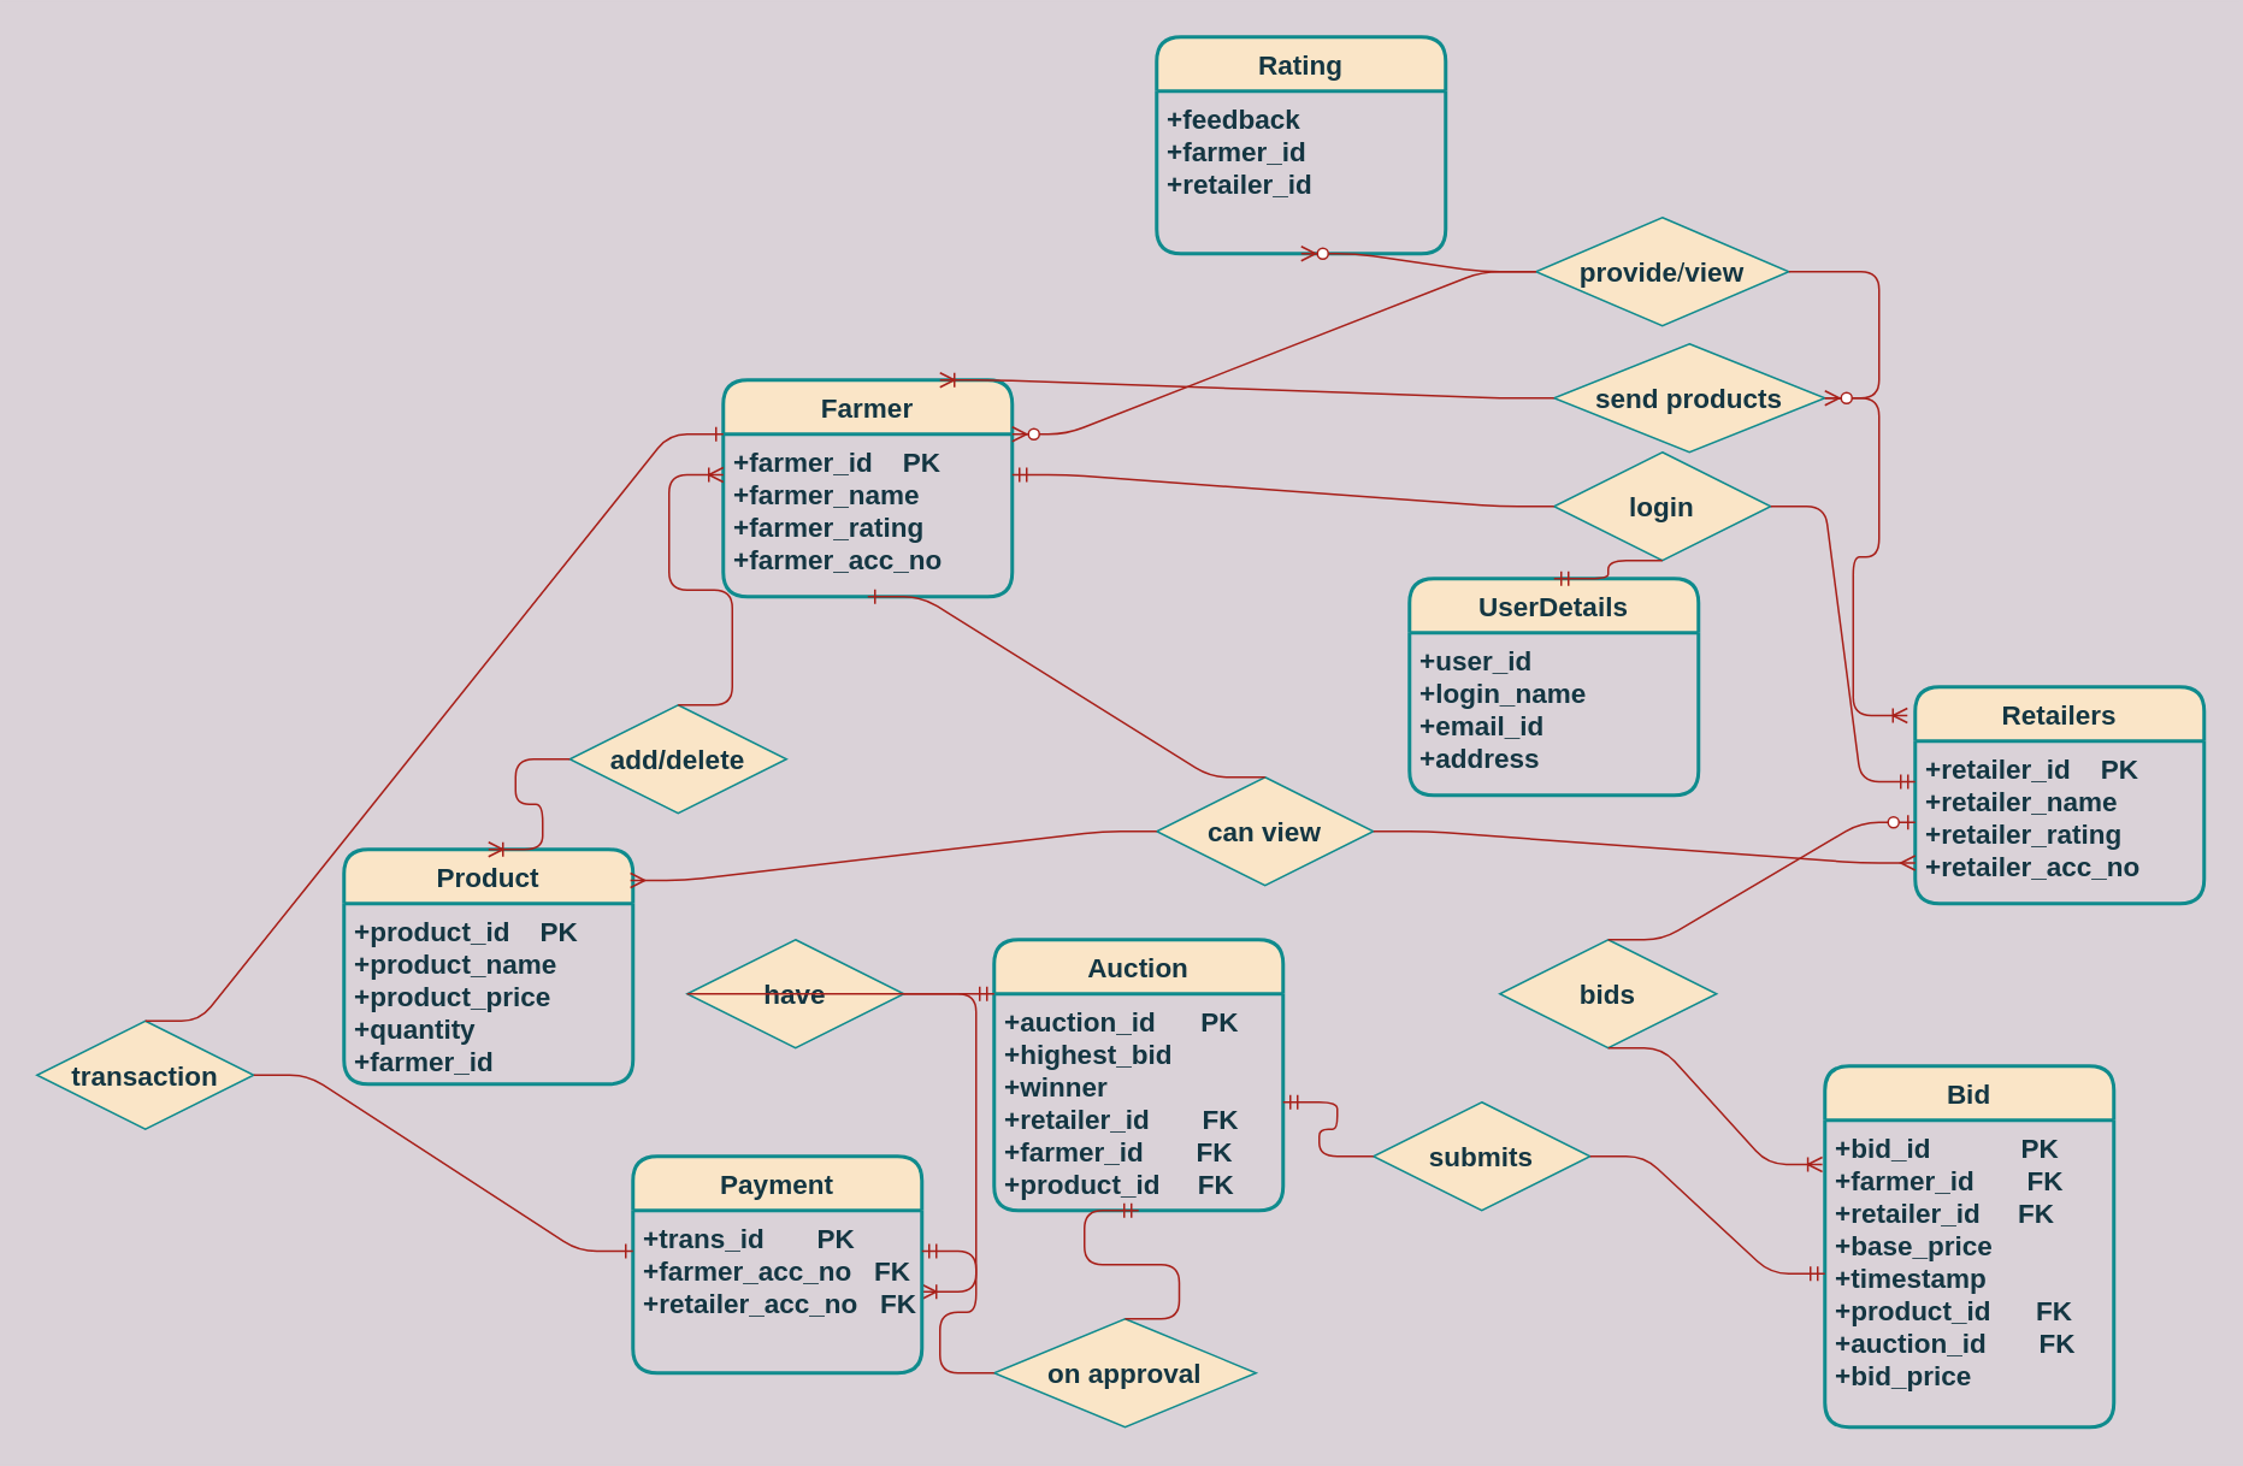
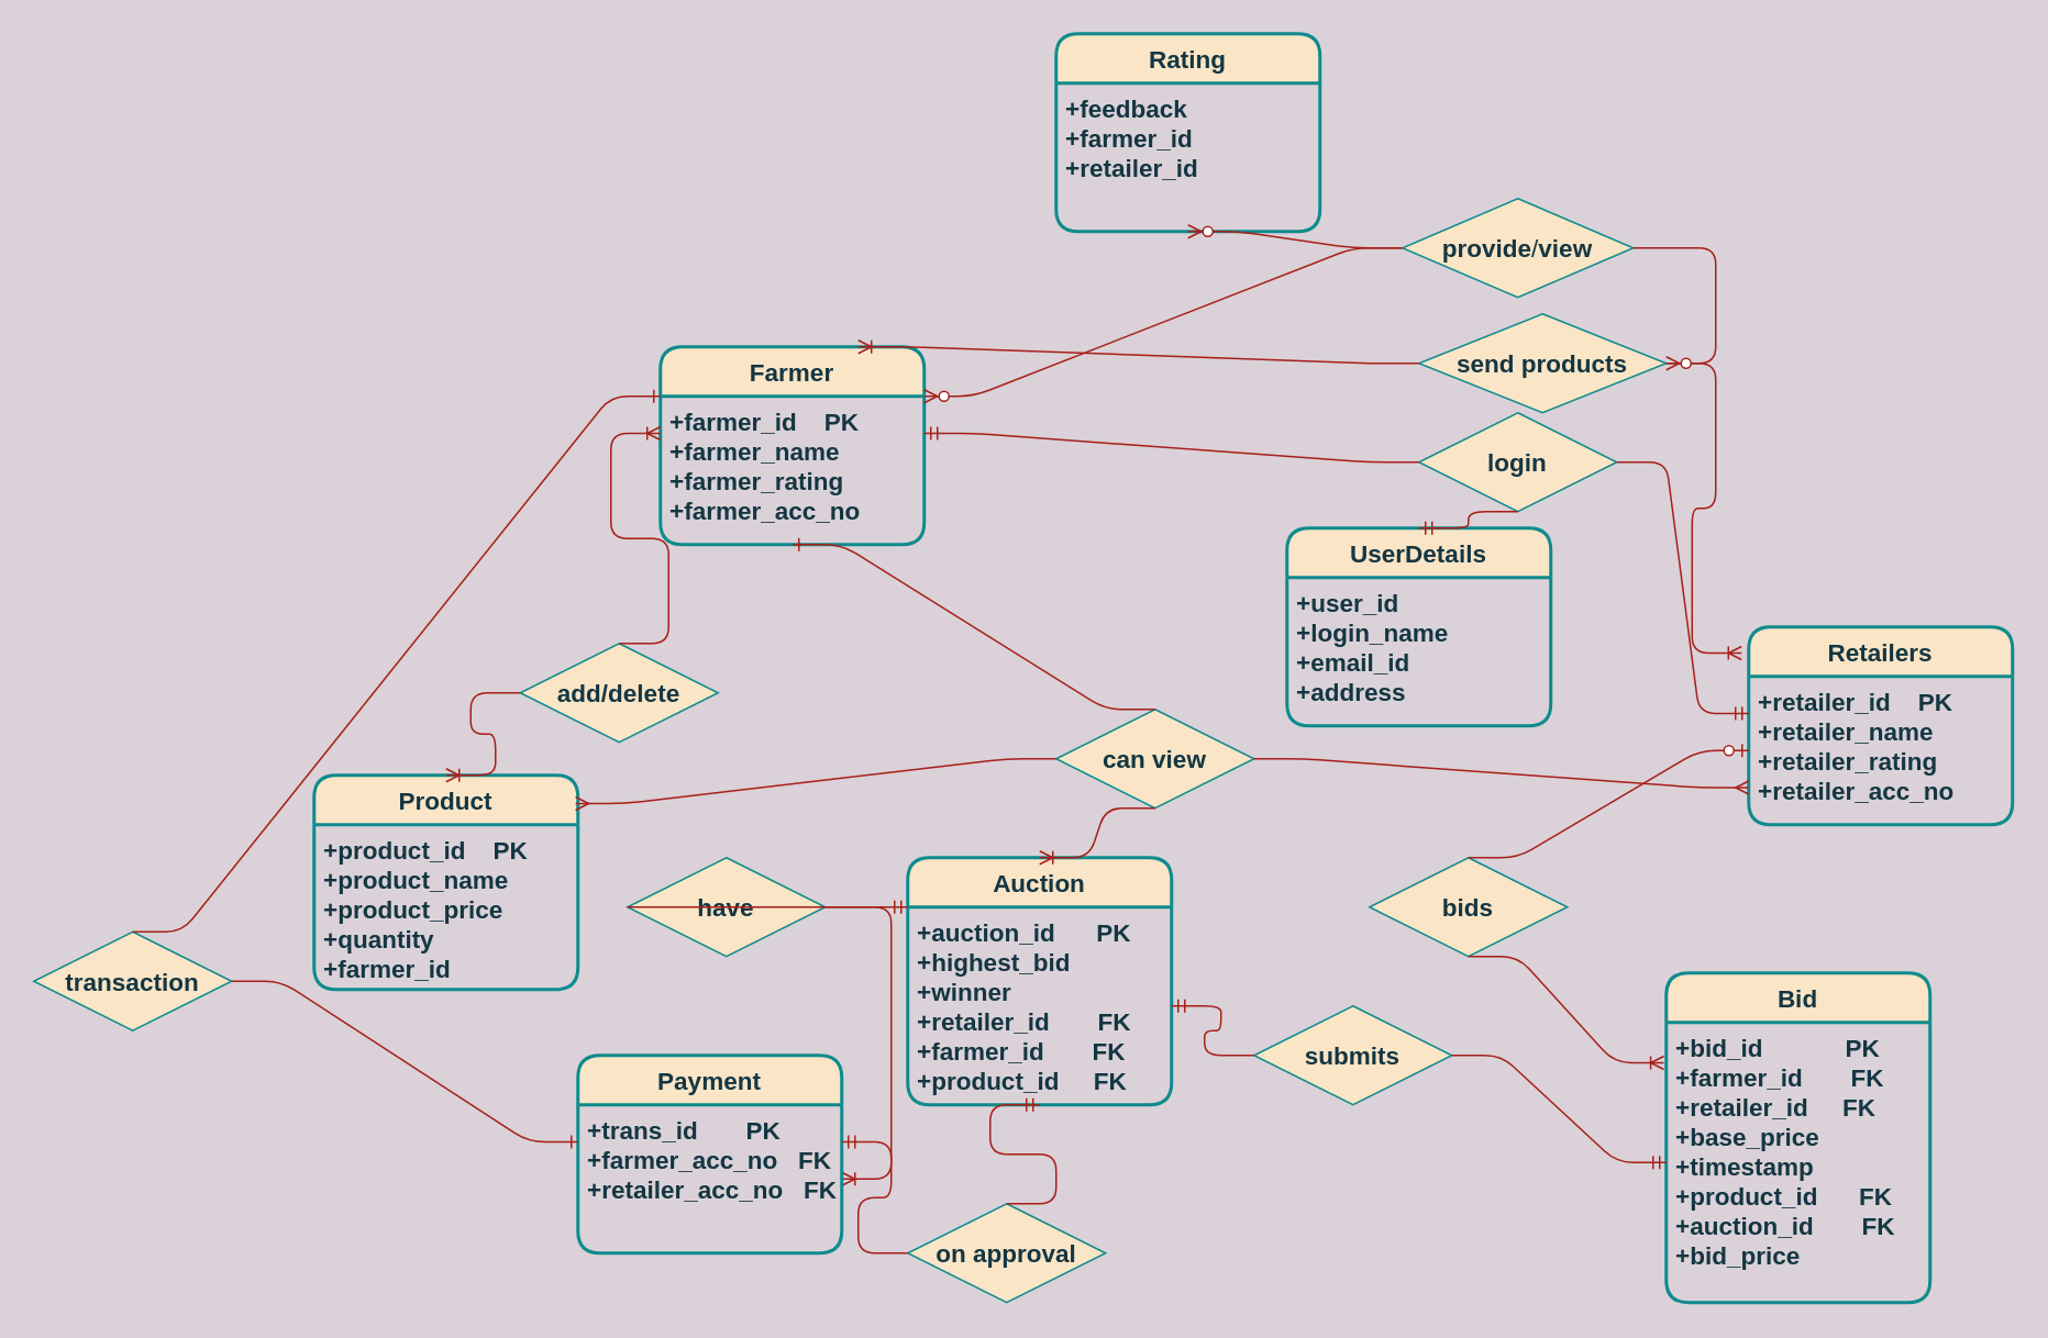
+ <mxCell id="32" value="" style="edgeStyle=entityRelationEdgeStyle;fontSize=15;html=1;endArrow=ERoneToMany;rounded=1;sketch=0;curved=0;exitX=0.5;exitY=1;exitDx=0;exitDy=0;entryX=0.5;entryY=0;entryDx=0;entryDy=0;labelBackgroundColor=#DAD2D8;strokeColor=#A8201A;fontColor=#143642;fontStyle=1" edge="1" parent="1" source="31" target="9"><mxGeometry width="100" height="100" relative="1" as="geometry"><mxPoint x="570" y="520" as="sourcePoint" /><mxPoint x="670" y="420" as="targetPoint" /></mxGeometry></mxCell>
- <mxCell id="36" value="on approval" style="shape=rhombus;perimeter=rhombusPerimeter;whiteSpace=wrap;html=1;align=center;rounded=0;sketch=0;fillColor=#FAE5C7;strokeColor=#0F8B8D;fontColor=#143642;fontStyle=1;fontSize=15;" vertex="1" parent="1"><mxGeometry x="550" y="730" width="145" height="60" as="geometry" /></mxCell>
+ <mxCell id="36" value="on approval" style="shape=rhombus;perimeter=rhombusPerimeter;whiteSpace=wrap;html=1;align=center;rounded=0;sketch=0;fillColor=#FAE5C7;strokeColor=#0F8B8D;fontColor=#143642;fontStyle=1;fontSize=15;" vertex="1" parent="1"><mxGeometry x="550" y="730" width="120" height="60" as="geometry" /></mxCell>
